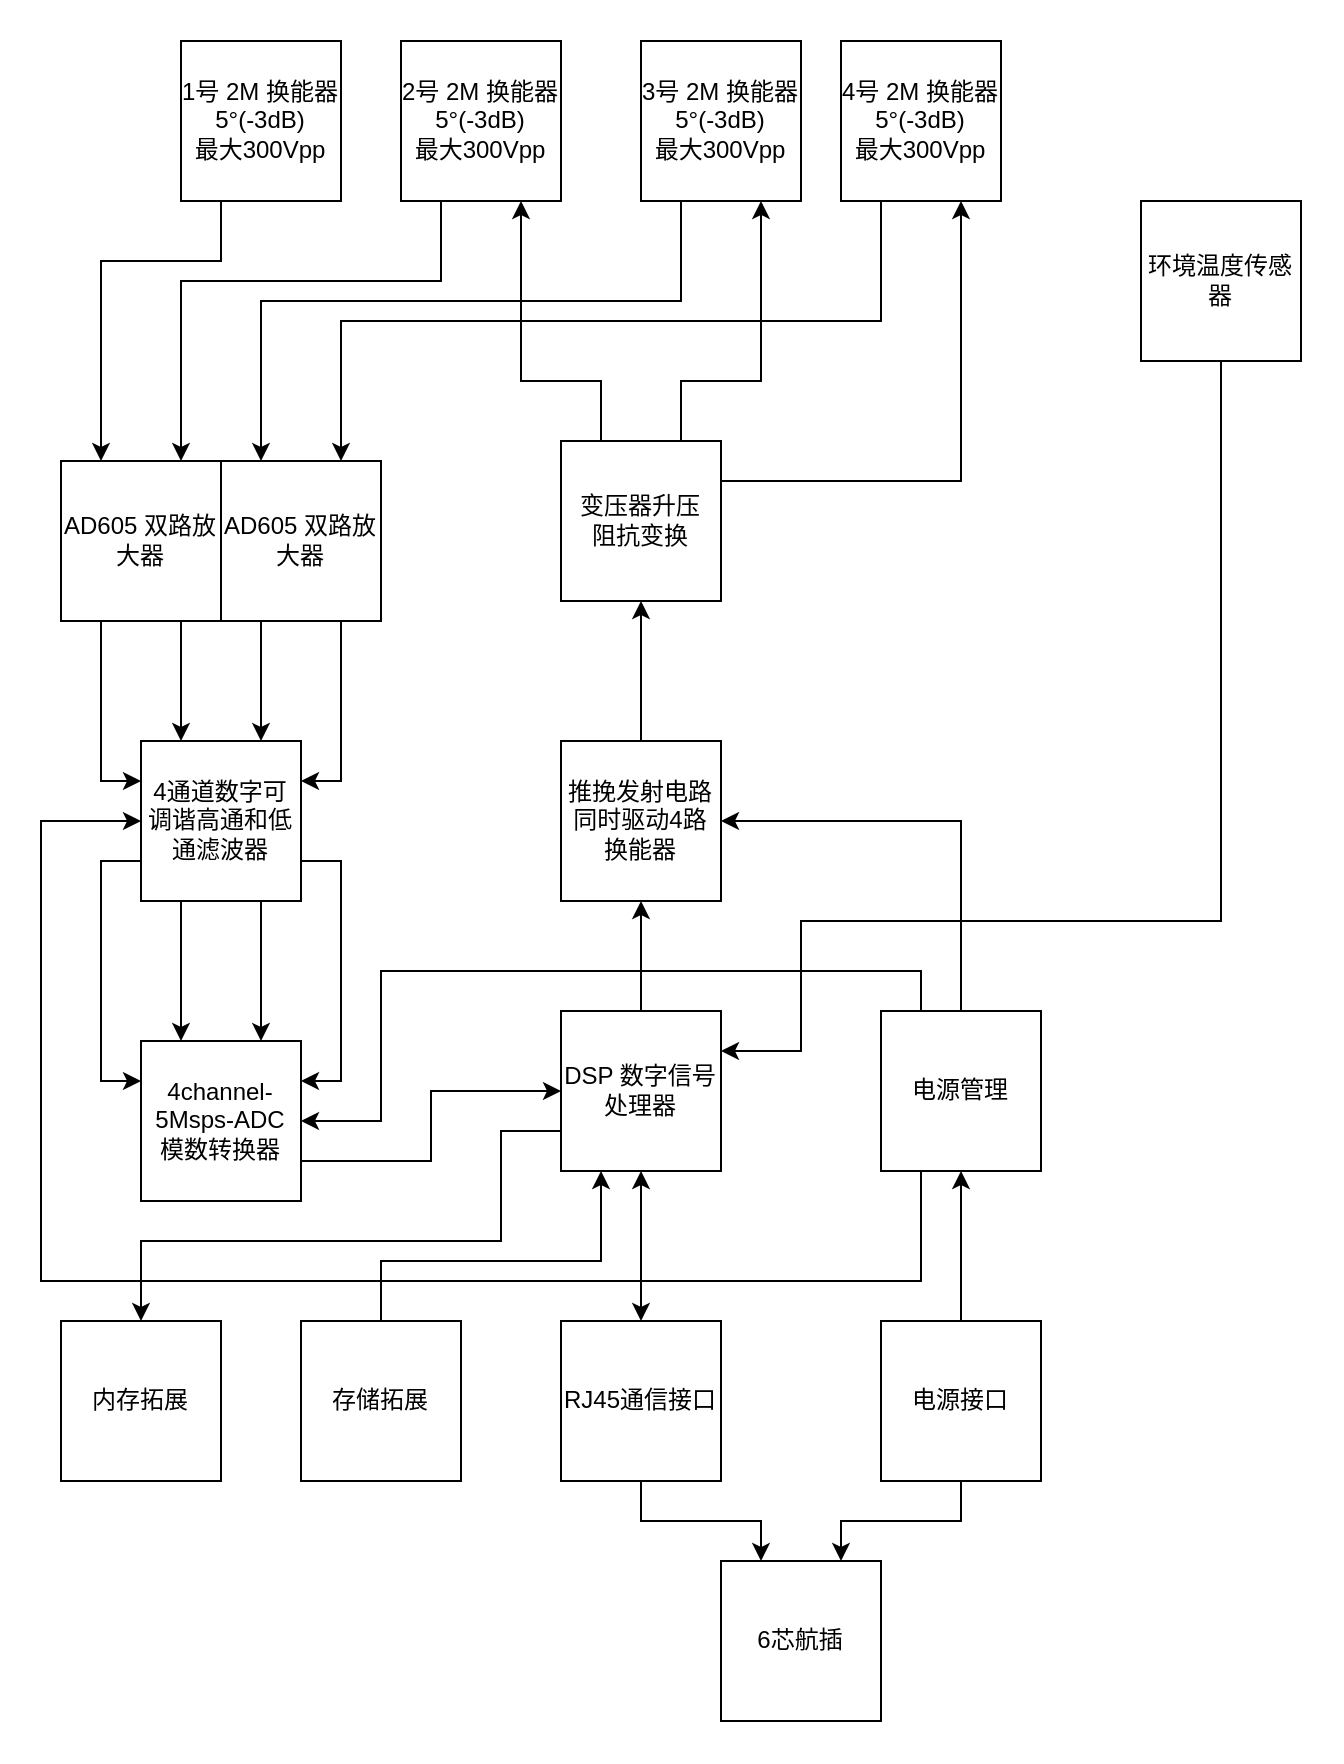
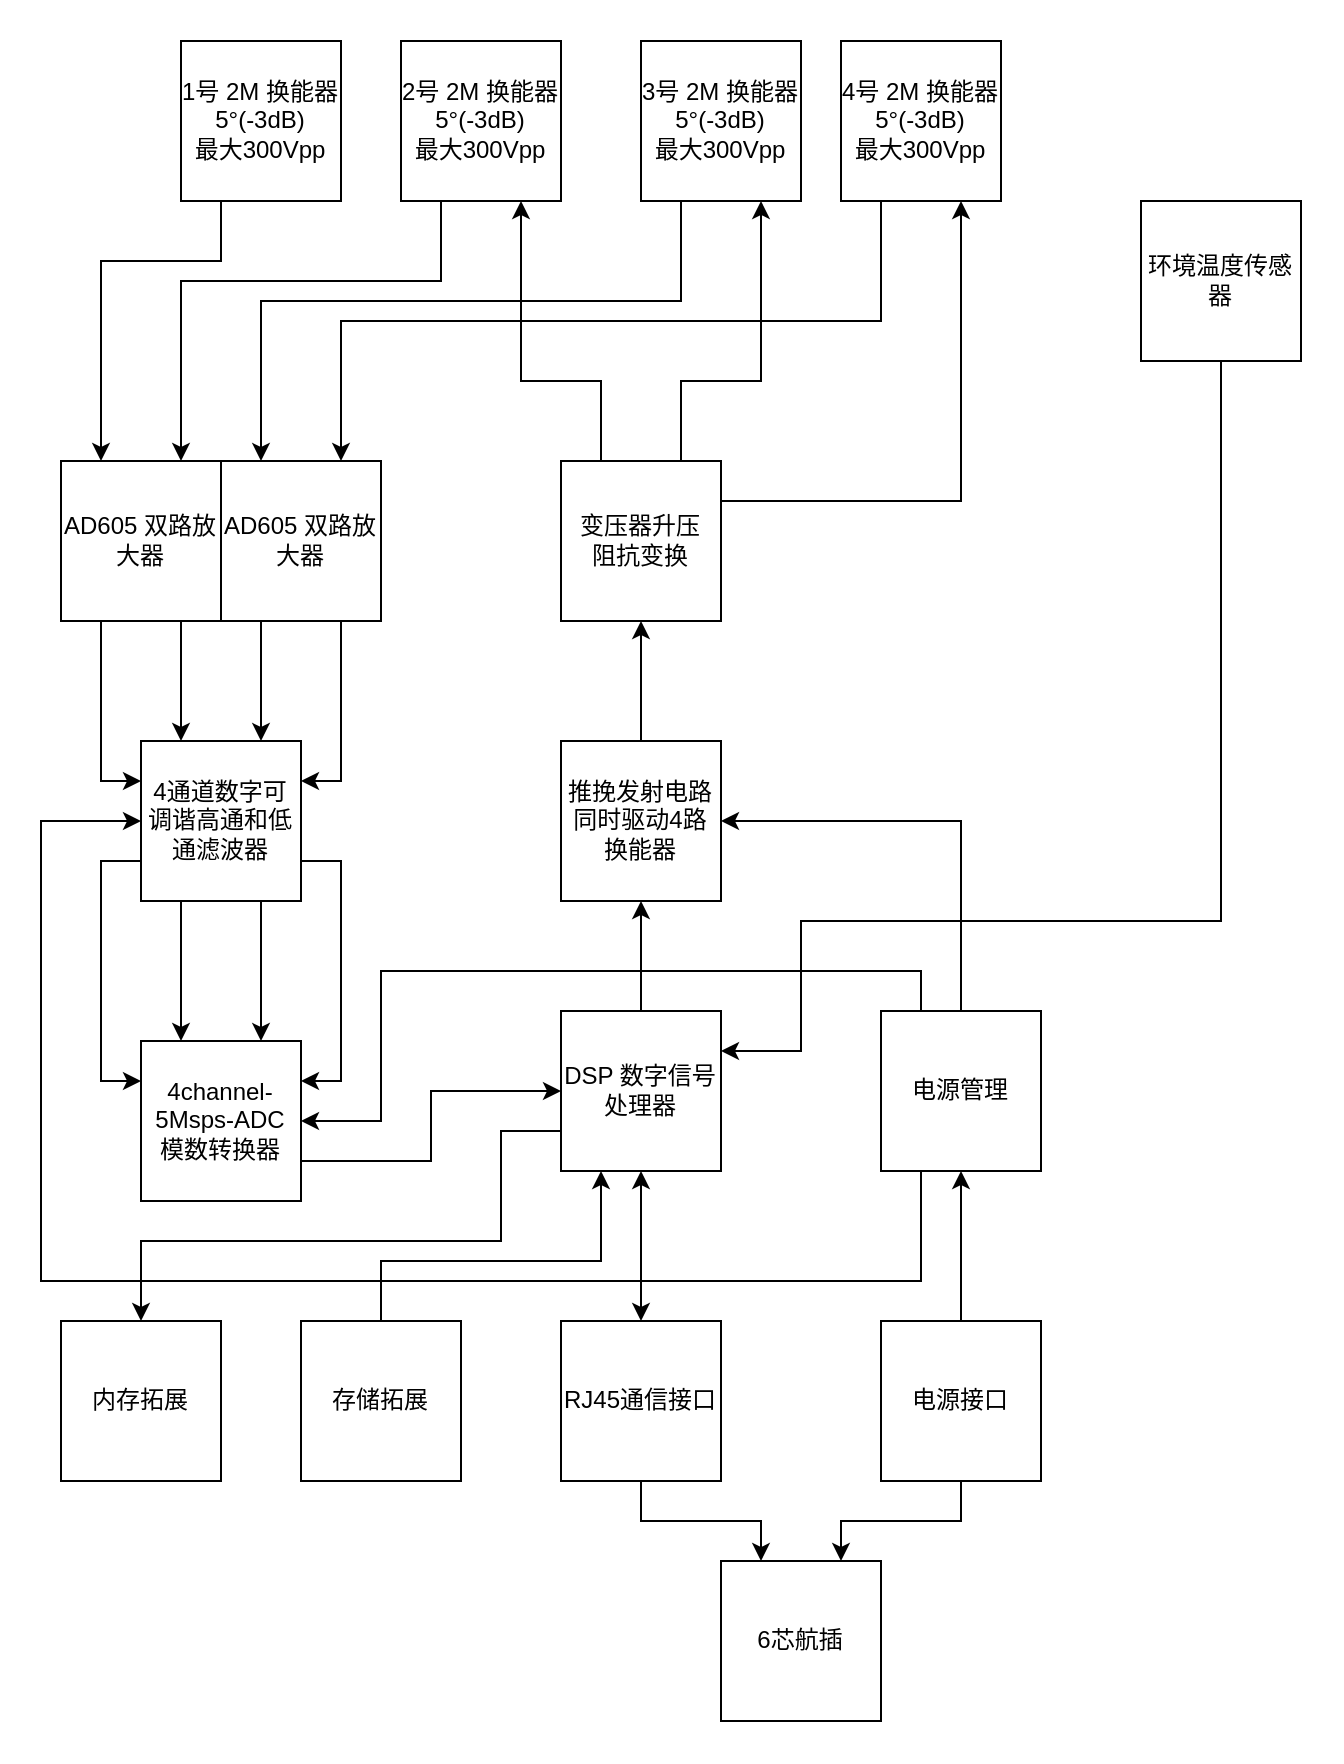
- <mxCell id="12" value="变压器升压&lt;div&gt;阻抗变换&lt;/div&gt;" style="whiteSpace=wrap;html=1;aspect=fixed;" vertex="1" parent="1"><mxGeometry x="280" y="220" width="80" height="80" as="geometry" /></mxCell>
+ <mxCell id="12" value="变压器升压&lt;div&gt;阻抗变换&lt;/div&gt;" style="whiteSpace=wrap;html=1;aspect=fixed;" vertex="1" parent="1"><mxGeometry x="280" y="230" width="80" height="80" as="geometry" /></mxCell>
